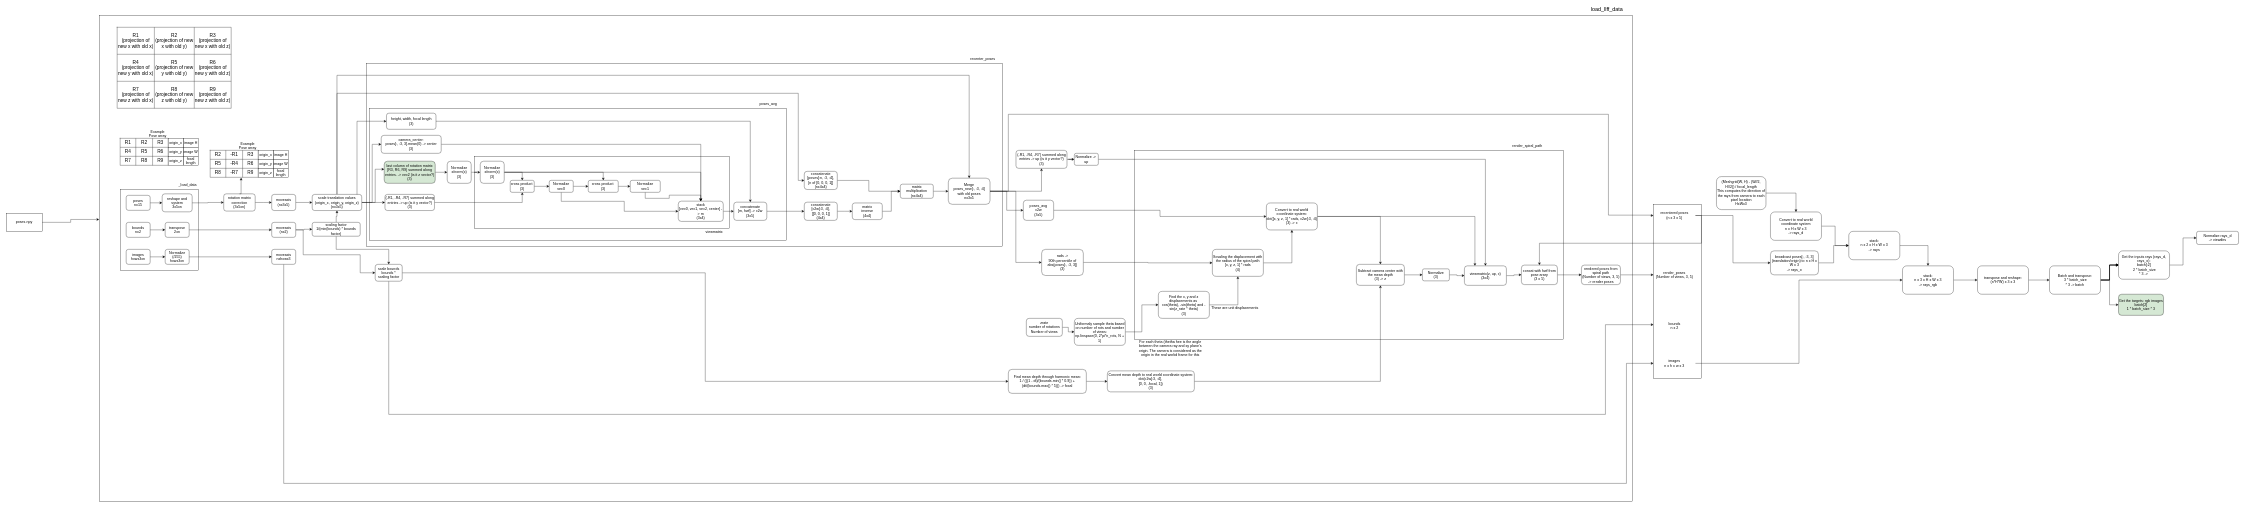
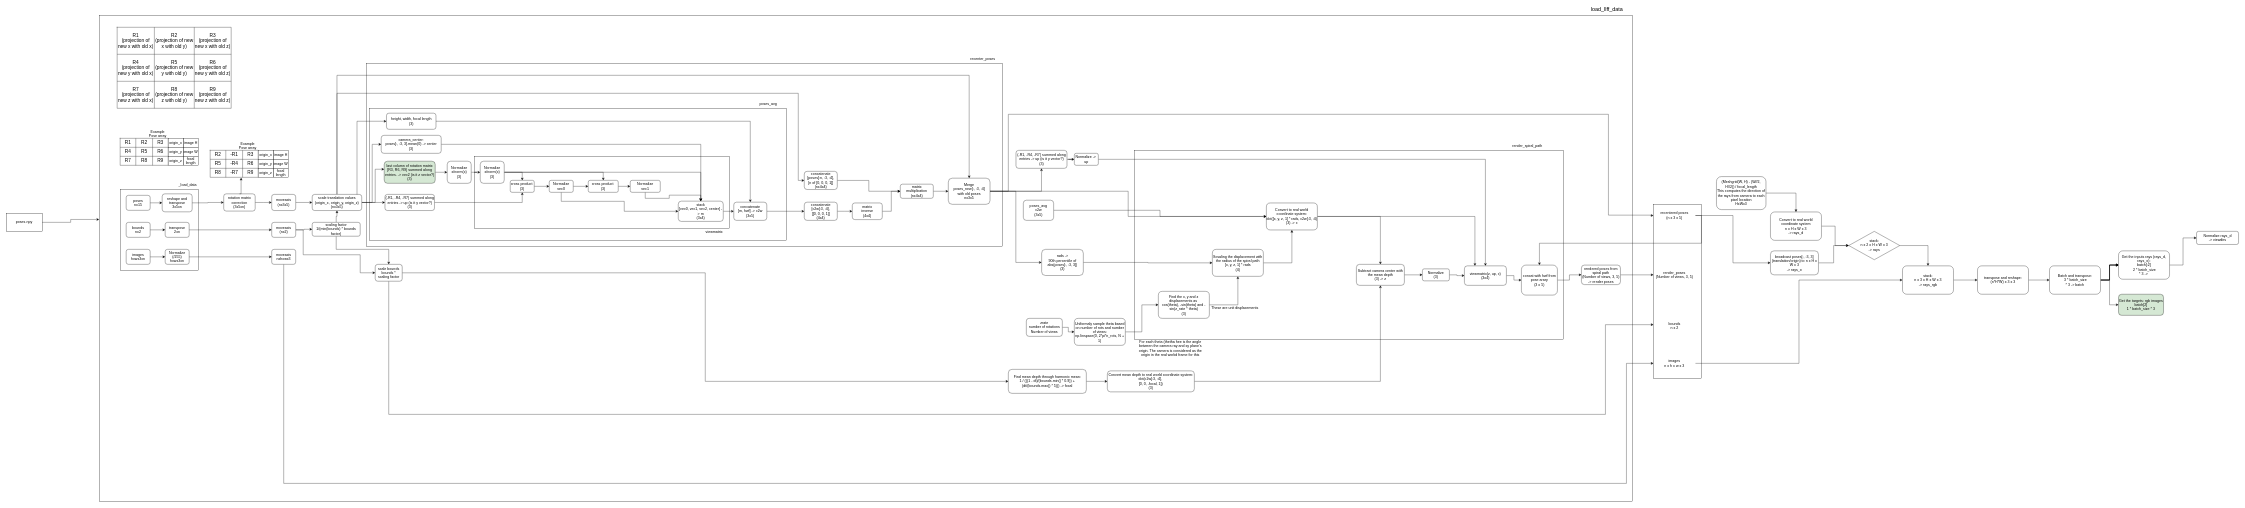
- <mxCell id="11" value="reshape and system&lt;br&gt;3x5xn" style="rounded=1;whiteSpace=wrap;html=1;" parent="8" vertex="1"><mxGeometry x="140" y="45" width="100" height="60" as="geometry" /></mxCell>
+ <mxCell id="11" value="reshape and transpose&lt;br&gt;3x5xn" style="rounded=1;whiteSpace=wrap;html=1;" parent="8" vertex="1"><mxGeometry x="140" y="45" width="100" height="60" as="geometry" /></mxCell>
- <mxCell id="140" value="" style="edgeStyle=orthogonalEdgeStyle;rounded=0;orthogonalLoop=1;jettySize=auto;html=1;" parent="1" source="144" target="147" edge="1"><mxGeometry relative="1" as="geometry" /></mxCell>
+ <mxCell id="140" value="" style="edgeStyle=orthogonalEdgeStyle;rounded=0;orthogonalLoop=1;jettySize=auto;html=1;" parent="1" source="144" target="168" edge="1"><mxGeometry relative="1" as="geometry" /></mxCell>
- <mxCell id="199" value="stack:&lt;br&gt;n x 2 x H x W x 3&lt;br&gt;-&amp;gt; rays" style="rounded=1;whiteSpace=wrap;html=1;" parent="1" vertex="1"><mxGeometry x="6161" y="770" width="170" height="94.6" as="geometry" /></mxCell>
+ <mxCell id="199" value="stack:&lt;br&gt;n x 2 x H x W x 3&lt;br&gt;-&amp;gt; rays" style="rhombus;whiteSpace=wrap;html=1;" parent="1" vertex="1"><mxGeometry x="6161" y="770" width="170" height="94.6" as="geometry" /></mxCell>
- <mxCell id="178" value="concat with hwf from pose arary&lt;br&gt;(3 x 5)" style="rounded=1;whiteSpace=wrap;html=1;" parent="1" vertex="1"><mxGeometry x="5070" y="882.5" width="120" height="65" as="geometry" /></mxCell>
+ <mxCell id="178" value="concat with hwf from pose arary&lt;br&gt;(3 x 5)" style="rounded=1;whiteSpace=wrap;html=1;" parent="1" vertex="1"><mxGeometry x="5070" y="882.5" width="120" height="100" as="geometry" /></mxCell>
